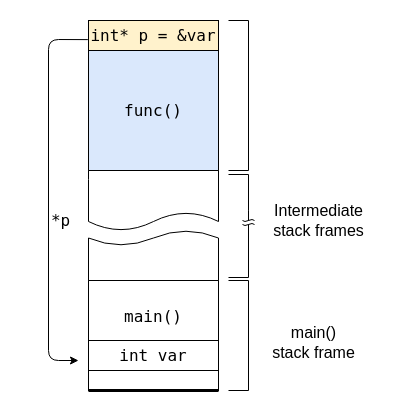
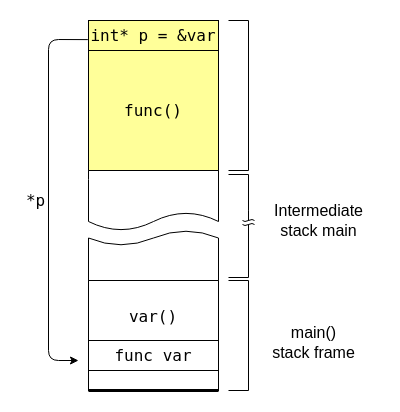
- <mxCell id="5" value="&lt;pre&gt;int* p = &amp;amp;var&lt;/pre&gt;" style="rounded=0;whiteSpace=wrap;html=1;fontSize=16;fillColor=#fff2cc;" vertex="1" parent="1"><mxGeometry x="88" y="20" width="130" height="30" as="geometry" /></mxCell>
+ <mxCell id="5" value="&lt;pre&gt;int* p = &amp;amp;var&lt;/pre&gt;" style="rounded=0;whiteSpace=wrap;html=1;fontSize=16;fillColor=#FFFF99;" vertex="1" parent="1"><mxGeometry x="88" y="20" width="130" height="30" as="geometry" /></mxCell>
- <mxCell id="4" value="&lt;div&gt;&lt;pre&gt;func()&lt;/pre&gt;&lt;/div&gt;" style="rounded=0;whiteSpace=wrap;html=1;fontSize=16;fillColor=#dae8fc;strokeColor=#000000;" vertex="1" parent="1"><mxGeometry x="88" y="50" width="130" height="120" as="geometry" /></mxCell>
+ <mxCell id="4" value="&lt;div&gt;&lt;pre&gt;func()&lt;/pre&gt;&lt;/div&gt;" style="rounded=0;whiteSpace=wrap;html=1;fontSize=16;fillColor=#ffff99;strokeColor=#000000;" vertex="1" parent="1"><mxGeometry x="88" y="50" width="130" height="120" as="geometry" /></mxCell>
- <mxCell id="11" value="&lt;pre&gt;*p&lt;/pre&gt;" style="text;html=1;align=center;verticalAlign=middle;resizable=0;points=[];autosize=1;fontSize=16;" vertex="1" parent="1"><mxGeometry x="45" y="190" width="30" height="60" as="geometry" /></mxCell>
+ <mxCell id="11" value="&lt;pre&gt;*p&lt;/pre&gt;" style="text;html=1;align=center;verticalAlign=middle;resizable=0;points=[];autosize=1;fontSize=16;" vertex="1" parent="1"><mxGeometry x="20" y="170" width="30" height="60" as="geometry" /></mxCell>
- <mxCell id="18" value="&lt;div&gt;Intermediate&lt;/div&gt;&lt;div&gt;stack frames&lt;br&gt;&lt;/div&gt;" style="text;html=1;align=center;verticalAlign=middle;resizable=0;points=[];autosize=1;fontSize=16;" vertex="1" parent="1"><mxGeometry x="258" y="200" width="120" height="40" as="geometry" /></mxCell>
+ <mxCell id="18" value="&lt;div&gt;Intermediate&lt;/div&gt;&lt;div&gt;stack main&lt;br&gt;&lt;/div&gt;" style="text;html=1;align=center;verticalAlign=middle;resizable=0;points=[];autosize=1;fontSize=16;" vertex="1" parent="1"><mxGeometry x="258" y="200" width="120" height="40" as="geometry" /></mxCell>
- <mxCell id="2" value="&lt;pre&gt;main()&lt;br&gt;&lt;br&gt;&lt;br&gt;&lt;/pre&gt;" style="rounded=0;whiteSpace=wrap;html=1;fontSize=16;" vertex="1" parent="1"><mxGeometry x="88" y="280" width="130" height="110" as="geometry" /></mxCell>
+ <mxCell id="2" value="&lt;pre&gt;var()&lt;br&gt;&lt;br&gt;&lt;br&gt;&lt;/pre&gt;" style="rounded=0;whiteSpace=wrap;html=1;fontSize=16;" vertex="1" parent="1"><mxGeometry x="88" y="280" width="130" height="110" as="geometry" /></mxCell>
- <mxCell id="6" value="&lt;pre&gt;int var&lt;/pre&gt;" style="rounded=0;whiteSpace=wrap;html=1;fontSize=16;" vertex="1" parent="1"><mxGeometry x="88" y="340" width="130" height="30" as="geometry" /></mxCell>
+ <mxCell id="6" value="&lt;pre&gt;func var&lt;/pre&gt;" style="rounded=0;whiteSpace=wrap;html=1;fontSize=16;" vertex="1" parent="1"><mxGeometry x="88" y="340" width="130" height="30" as="geometry" /></mxCell>
